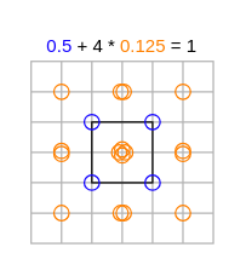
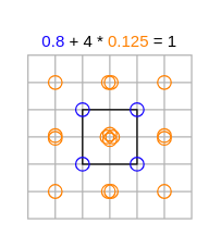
- <mxCell id="34" value="&lt;font color=&quot;#1303ff&quot;&gt;0.5&lt;/font&gt; + 4 * &lt;font color=&quot;#ff8000&quot;&gt;0.125&lt;/font&gt; = 1" style="text;html=1;align=center;verticalAlign=middle;whiteSpace=wrap;rounded=0;" vertex="1" parent="1"><mxGeometry x="20" y="20" width="120" height="20" as="geometry" /></mxCell>
+ <mxCell id="34" value="&lt;font color=&quot;#1303ff&quot;&gt;0.8&lt;/font&gt; + 4 * &lt;font color=&quot;#ff8000&quot;&gt;0.125&lt;/font&gt; = 1" style="text;html=1;align=center;verticalAlign=middle;whiteSpace=wrap;rounded=0;" vertex="1" parent="1"><mxGeometry x="20" y="20" width="120" height="20" as="geometry" /></mxCell>
